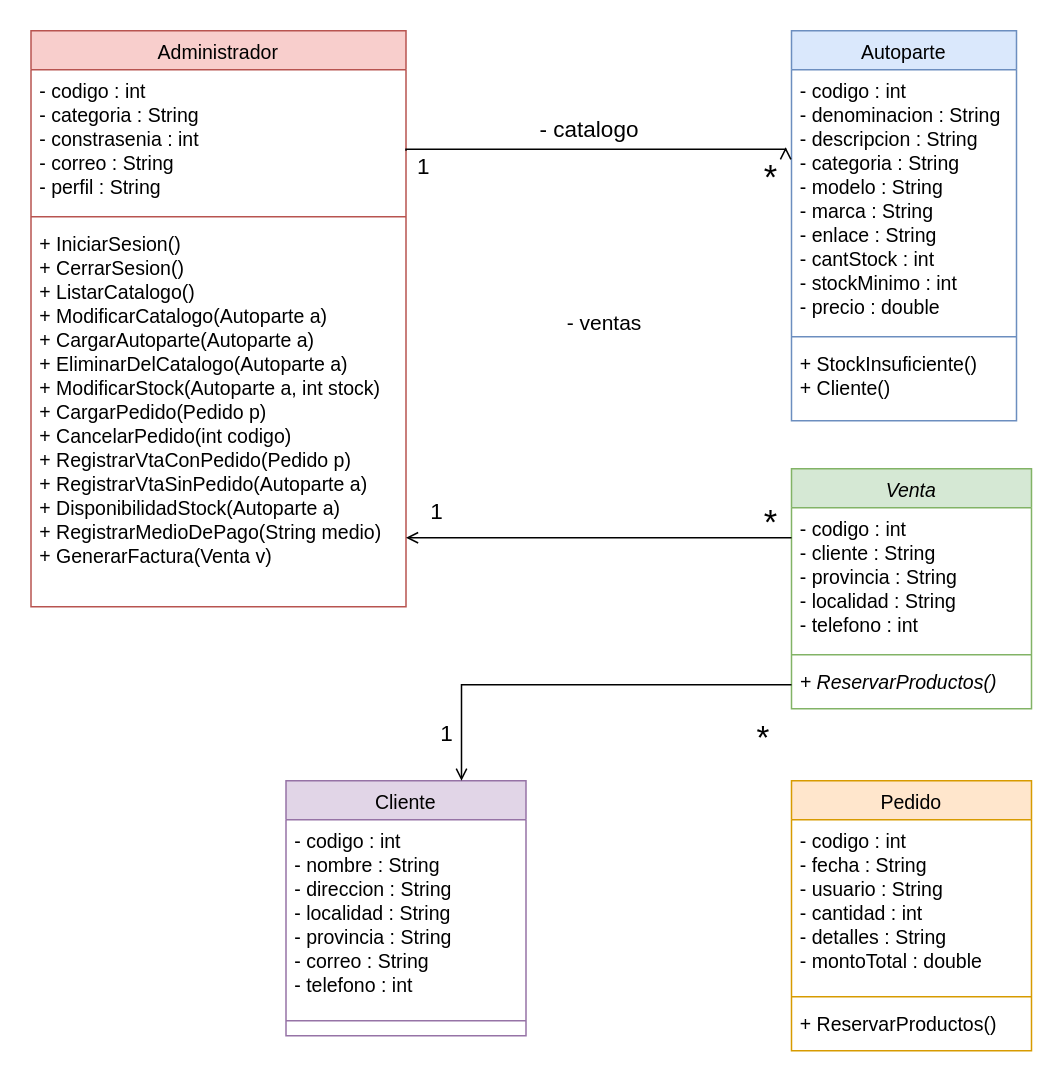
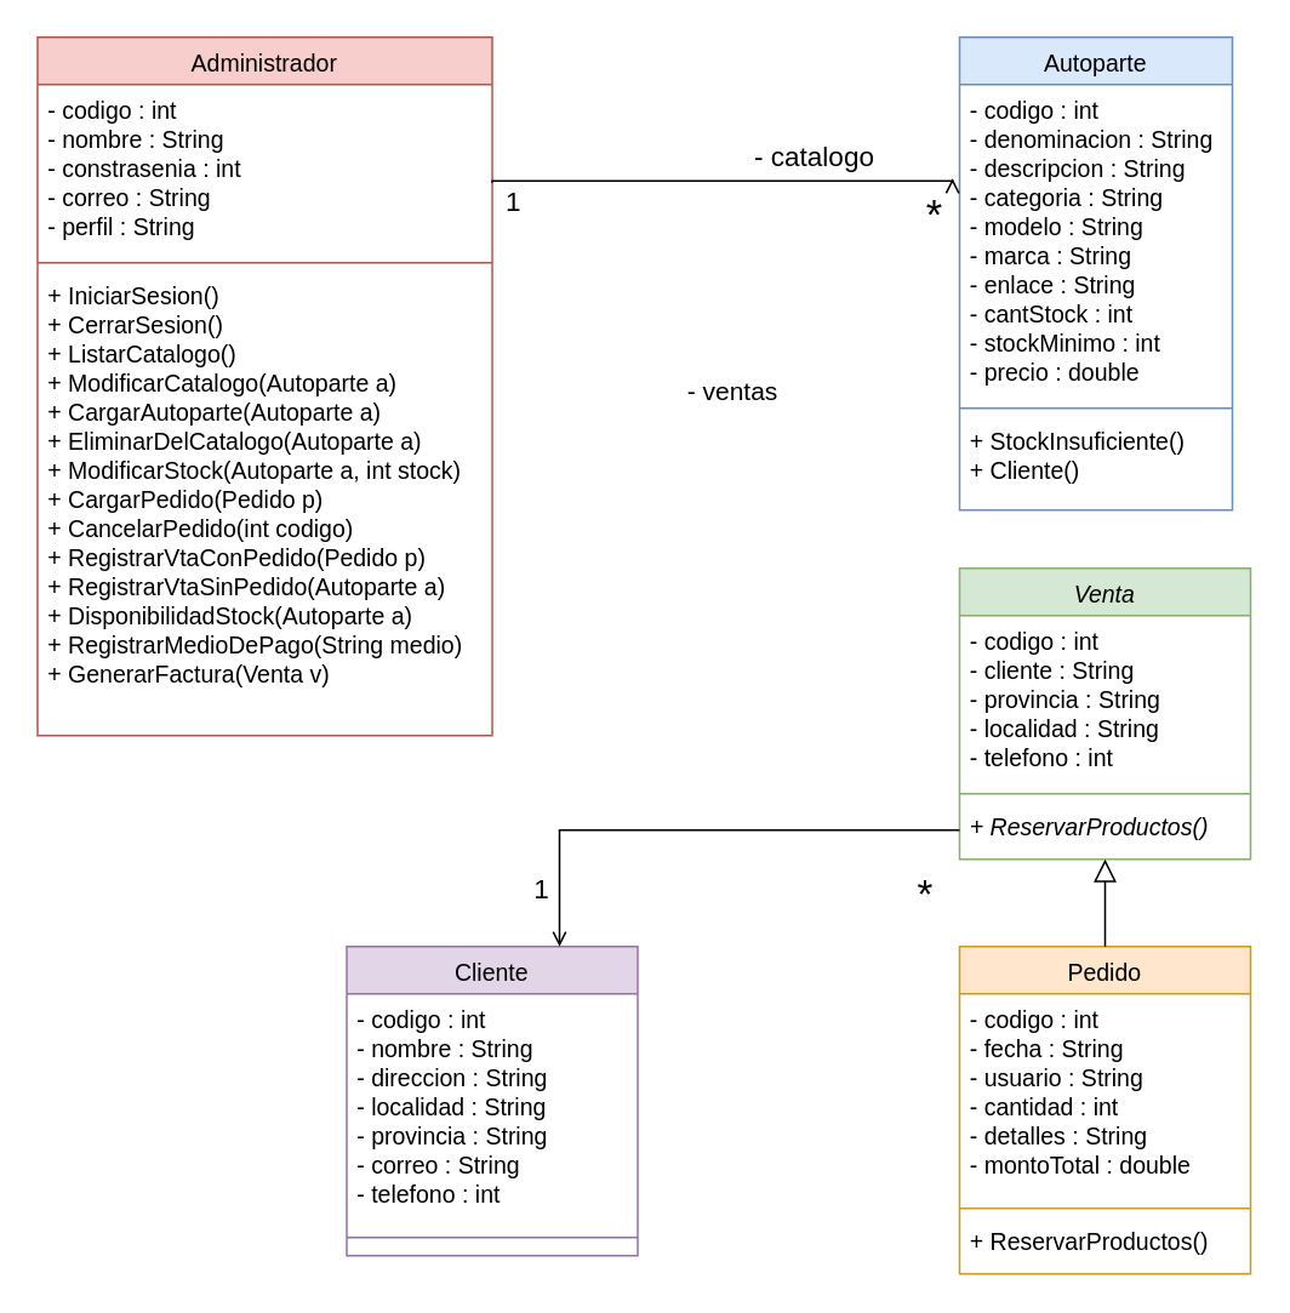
- <mxCell id="16" value="- codigo : int&#10;- categoria : String&#10;- constrasenia : int&#10;- correo : String&#10;- perfil : String" style="text;align=left;verticalAlign=top;spacingLeft=4;spacingRight=4;overflow=hidden;rotatable=0;points=[[0,0.5],[1,0.5]];portConstraint=eastwest;fontFamily=Helvetica;fontSize=13;" parent="15" vertex="1"><mxGeometry y="26" width="250" height="94" as="geometry" /></mxCell>
+ <mxCell id="16" value="- codigo : int&#10;- nombre : String&#10;- constrasenia : int&#10;- correo : String&#10;- perfil : String" style="text;align=left;verticalAlign=top;spacingLeft=4;spacingRight=4;overflow=hidden;rotatable=0;points=[[0,0.5],[1,0.5]];portConstraint=eastwest;fontFamily=Helvetica;fontSize=13;" parent="15" vertex="1"><mxGeometry y="26" width="250" height="94" as="geometry" /></mxCell>
- <mxCell id="31" value="&lt;font style=&quot;font-size: 15px;&quot; face=&quot;Helvetica&quot;&gt;- catalogo&lt;/font&gt;" style="text;html=1;align=center;verticalAlign=middle;resizable=0;points=[];autosize=1;strokeColor=none;fillColor=none;fontFamily=Architects Daughter;fontSource=https%3A%2F%2Ffonts.googleapis.com%2Fcss%3Ffamily%3DArchitects%2BDaughter;" vertex="1" parent="1"><mxGeometry x="347" y="70" width="90" height="30" as="geometry" /></mxCell>
+ <mxCell id="31" value="&lt;font style=&quot;font-size: 15px;&quot; face=&quot;Helvetica&quot;&gt;- catalogo&lt;/font&gt;" style="text;html=1;align=center;verticalAlign=middle;resizable=0;points=[];autosize=1;strokeColor=none;fillColor=none;fontFamily=Architects Daughter;fontSource=https%3A%2F%2Ffonts.googleapis.com%2Fcss%3Ffamily%3DArchitects%2BDaughter;" vertex="1" parent="1"><mxGeometry x="402" y="70" width="90" height="30" as="geometry" /></mxCell>
- <mxCell id="19" value="" style="endArrow=open;shadow=0;strokeWidth=1;rounded=0;curved=0;endFill=1;edgeStyle=elbowEdgeStyle;elbow=vertical;fontFamily=Helvetica;fontSize=13;" parent="1" source="2" target="15" edge="1"><mxGeometry x="0.5" y="41" relative="1" as="geometry"><mxPoint x="330" y="262" as="sourcePoint" /><mxPoint x="490" y="262" as="targetPoint" /><mxPoint x="-40" y="32" as="offset" /></mxGeometry></mxCell>
- <mxCell id="20" value="*" style="resizable=0;align=left;verticalAlign=bottom;labelBackgroundColor=none;fontSize=23;fontFamily=Helvetica;" parent="19" connectable="0" vertex="1"><mxGeometry x="-1" relative="1" as="geometry"><mxPoint x="-20" y="2" as="offset" /></mxGeometry></mxCell>
- <mxCell id="21" value="1" style="resizable=0;align=right;verticalAlign=bottom;labelBackgroundColor=none;fontSize=15;fontFamily=Helvetica;" parent="19" connectable="0" vertex="1"><mxGeometry x="1" relative="1" as="geometry"><mxPoint x="26" y="-8" as="offset" /></mxGeometry></mxCell>
+ <mxCell id="10" value="" style="endArrow=block;endSize=10;endFill=0;shadow=0;strokeWidth=1;rounded=0;curved=0;edgeStyle=elbowEdgeStyle;elbow=vertical;exitX=0.5;exitY=0;exitDx=0;exitDy=0;fontFamily=Helvetica;fontSize=13;" parent="1" source="6" target="2" edge="1"><mxGeometry width="160" relative="1" as="geometry"><mxPoint x="177" y="421" as="sourcePoint" /><mxPoint x="177" y="421" as="targetPoint" /></mxGeometry></mxCell>
